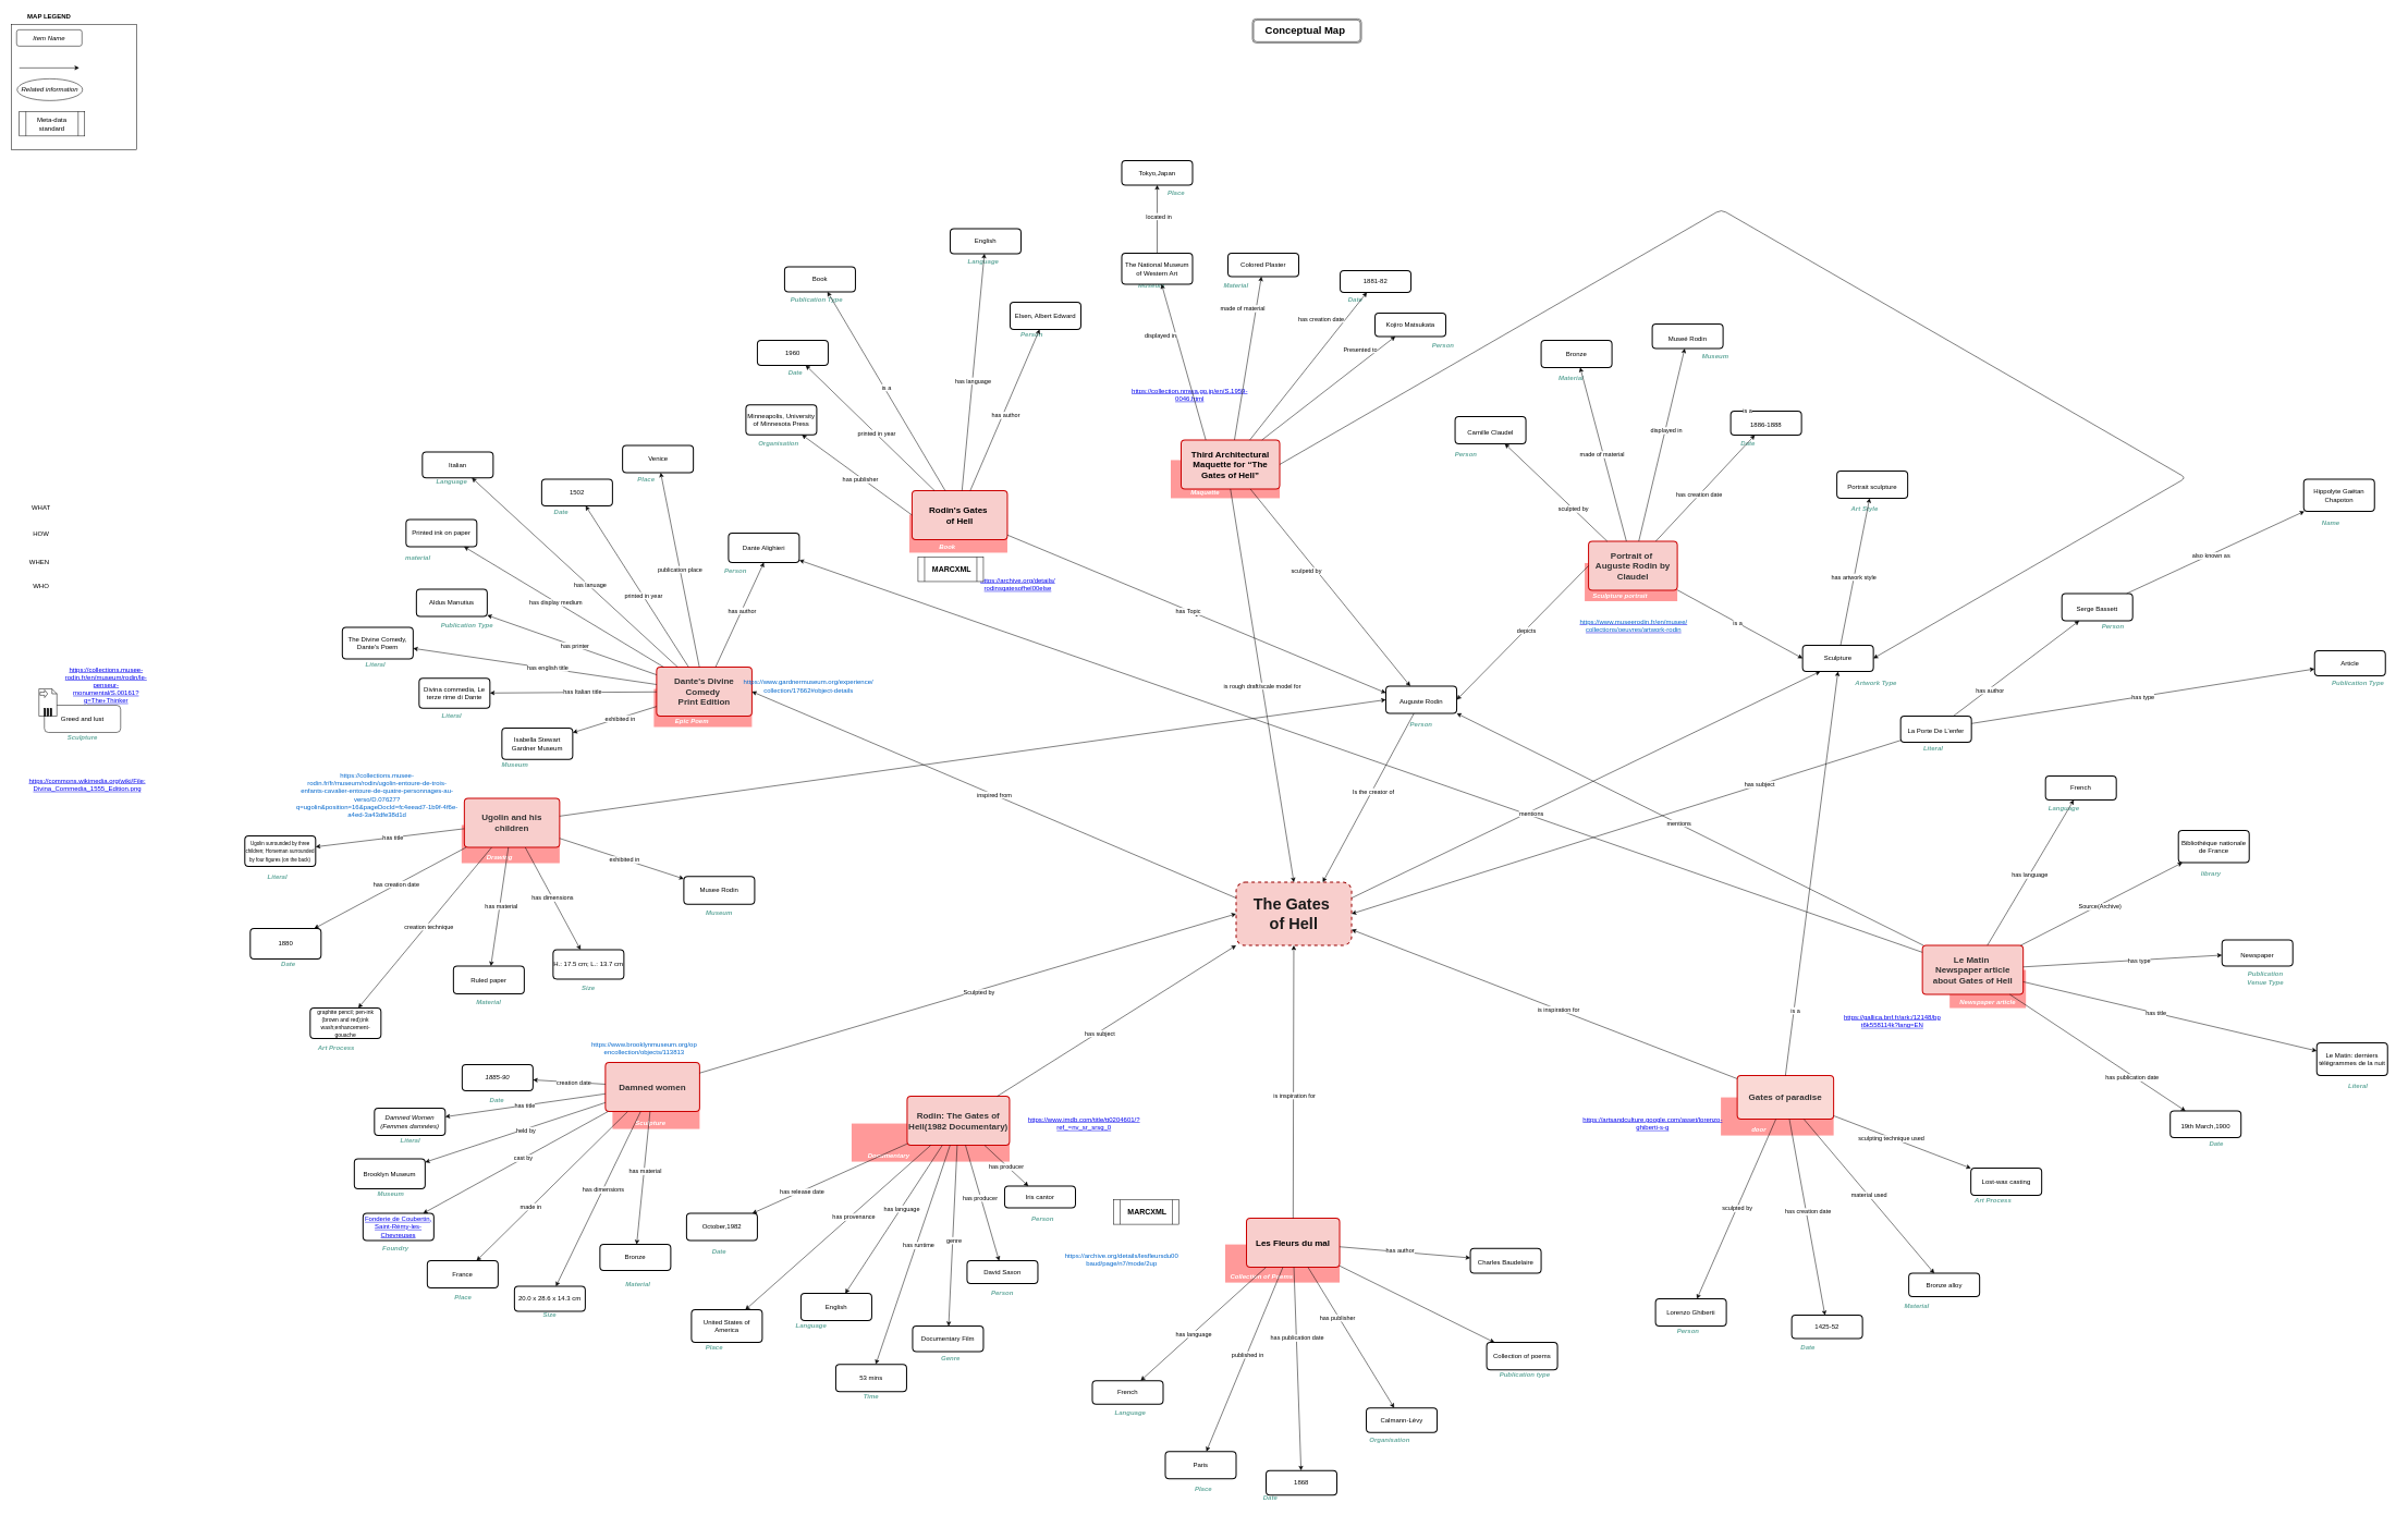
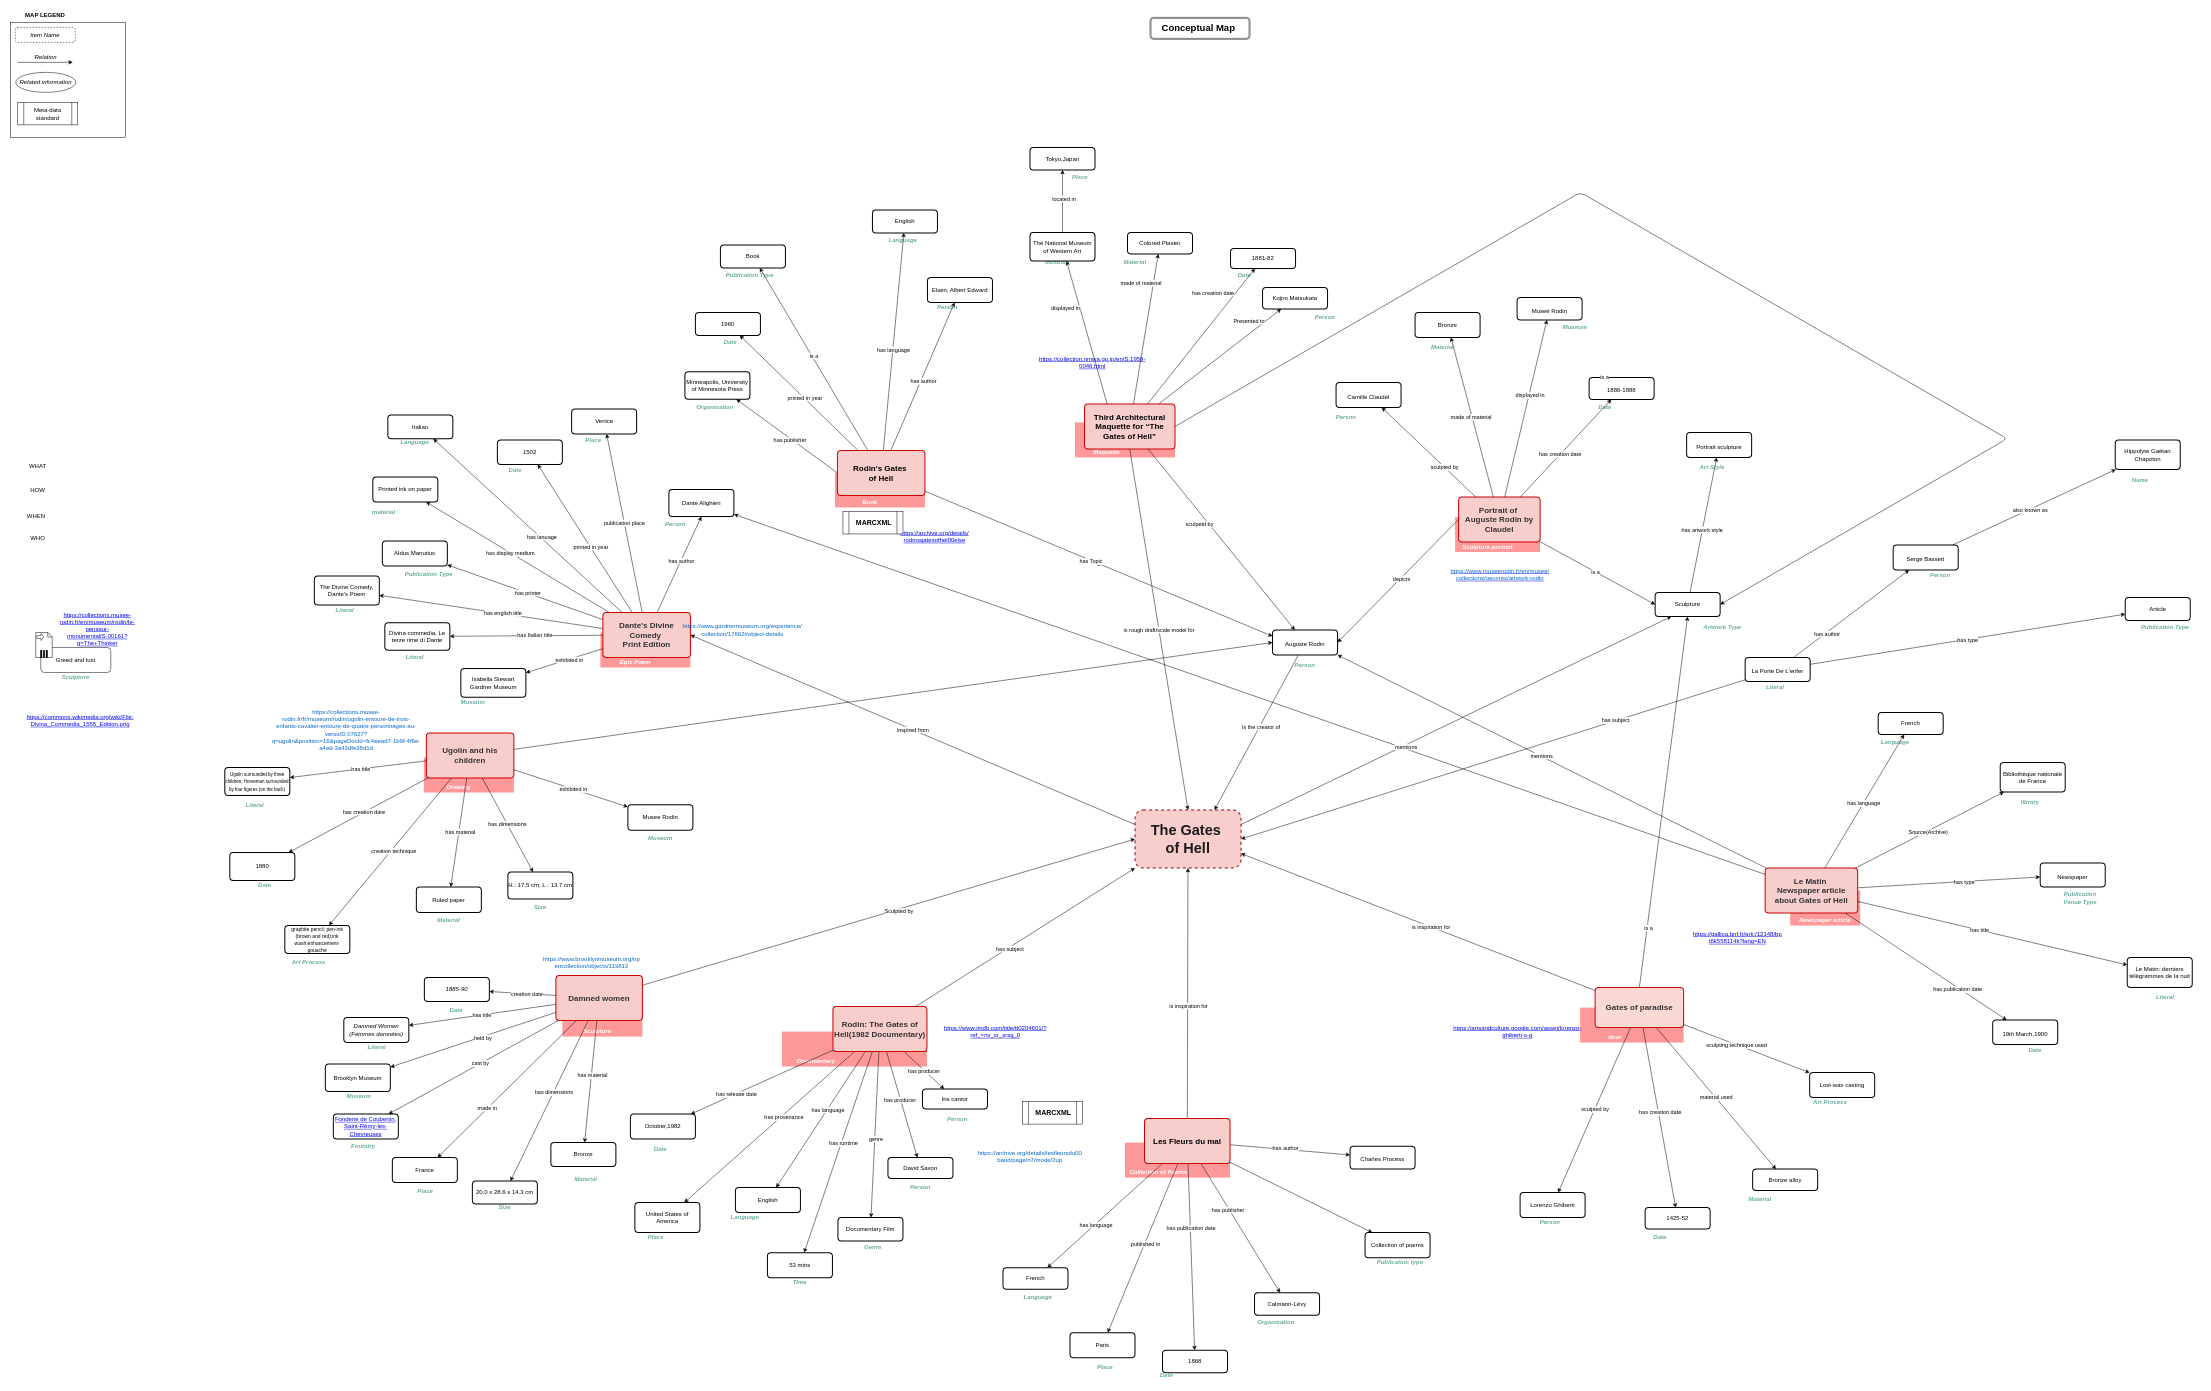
- <mxCell id="5" value="&lt;i&gt;Item Name&lt;/i&gt;" style="rounded=1;whiteSpace=wrap;html=1;" parent="3" vertex="1"><mxGeometry x="10" y="34" width="120" height="30" as="geometry" /></mxCell>
+ <mxCell id="5" value="&lt;i&gt;Item Name&lt;/i&gt;" style="rounded=1;whiteSpace=wrap;html=1;dashed=1;" parent="3" vertex="1"><mxGeometry x="10" y="34" width="120" height="30" as="geometry" /></mxCell>
+ <mxCell id="7" value="&lt;i&gt;Relation&lt;/i&gt;" style="text;html=1;strokeColor=none;fillColor=none;align=center;verticalAlign=middle;whiteSpace=wrap;rounded=0;" parent="3" vertex="1"><mxGeometry x="51" y="84" width="40" height="20" as="geometry" /></mxCell>
- <mxCell id="302" value="&lt;h1 id=&quot;firstHeading&quot;&gt;&lt;font style=&quot;font-size: 12px ; font-weight: normal&quot;&gt;Charles Baudelaire&lt;/font&gt;&lt;/h1&gt;" style="rounded=1;whiteSpace=wrap;html=1;absoluteArcSize=1;arcSize=14;strokeWidth=2;" parent="1" vertex="1"><mxGeometry x="2699" y="2291.5" width="130" height="45.5" as="geometry" /></mxCell>
+ <mxCell id="302" value="&lt;h1 id=&quot;firstHeading&quot;&gt;&lt;font style=&quot;font-size: 12px ; font-weight: normal&quot;&gt;Charles Process&lt;/font&gt;&lt;/h1&gt;" style="rounded=1;whiteSpace=wrap;html=1;absoluteArcSize=1;arcSize=14;strokeWidth=2;" parent="1" vertex="1"><mxGeometry x="2699" y="2291.5" width="130" height="45.5" as="geometry" /></mxCell>
